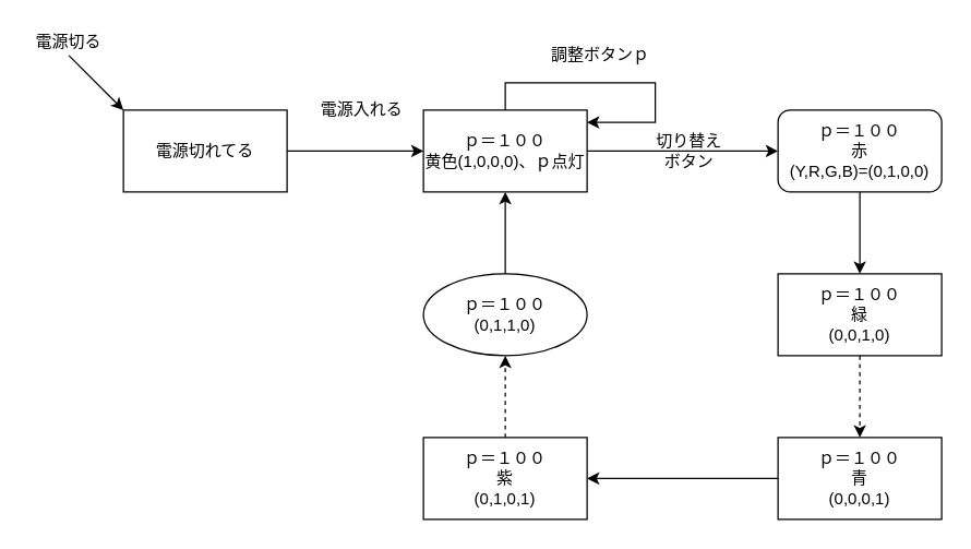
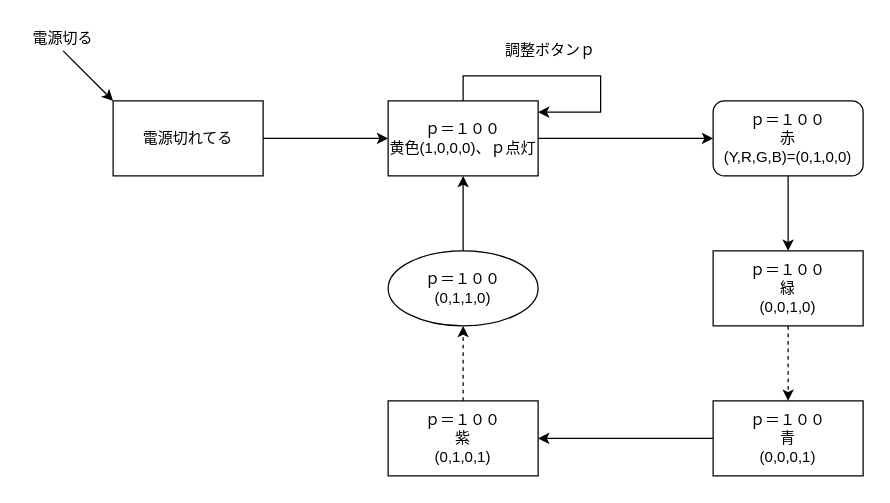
- <mxCell id="6" value="電源入れる" style="text;html=1;strokeColor=none;fillColor=none;align=center;verticalAlign=middle;whiteSpace=wrap;rounded=0;" parent="1" vertex="1"><mxGeometry x="230" y="70" width="70" height="20" as="geometry" /></mxCell>
- <mxCell id="21" value="切り替えボタン" style="text;html=1;strokeColor=none;fillColor=none;align=center;verticalAlign=middle;whiteSpace=wrap;rounded=0;" parent="1" vertex="1"><mxGeometry x="480" y="100" width="50" height="20" as="geometry" /></mxCell>
